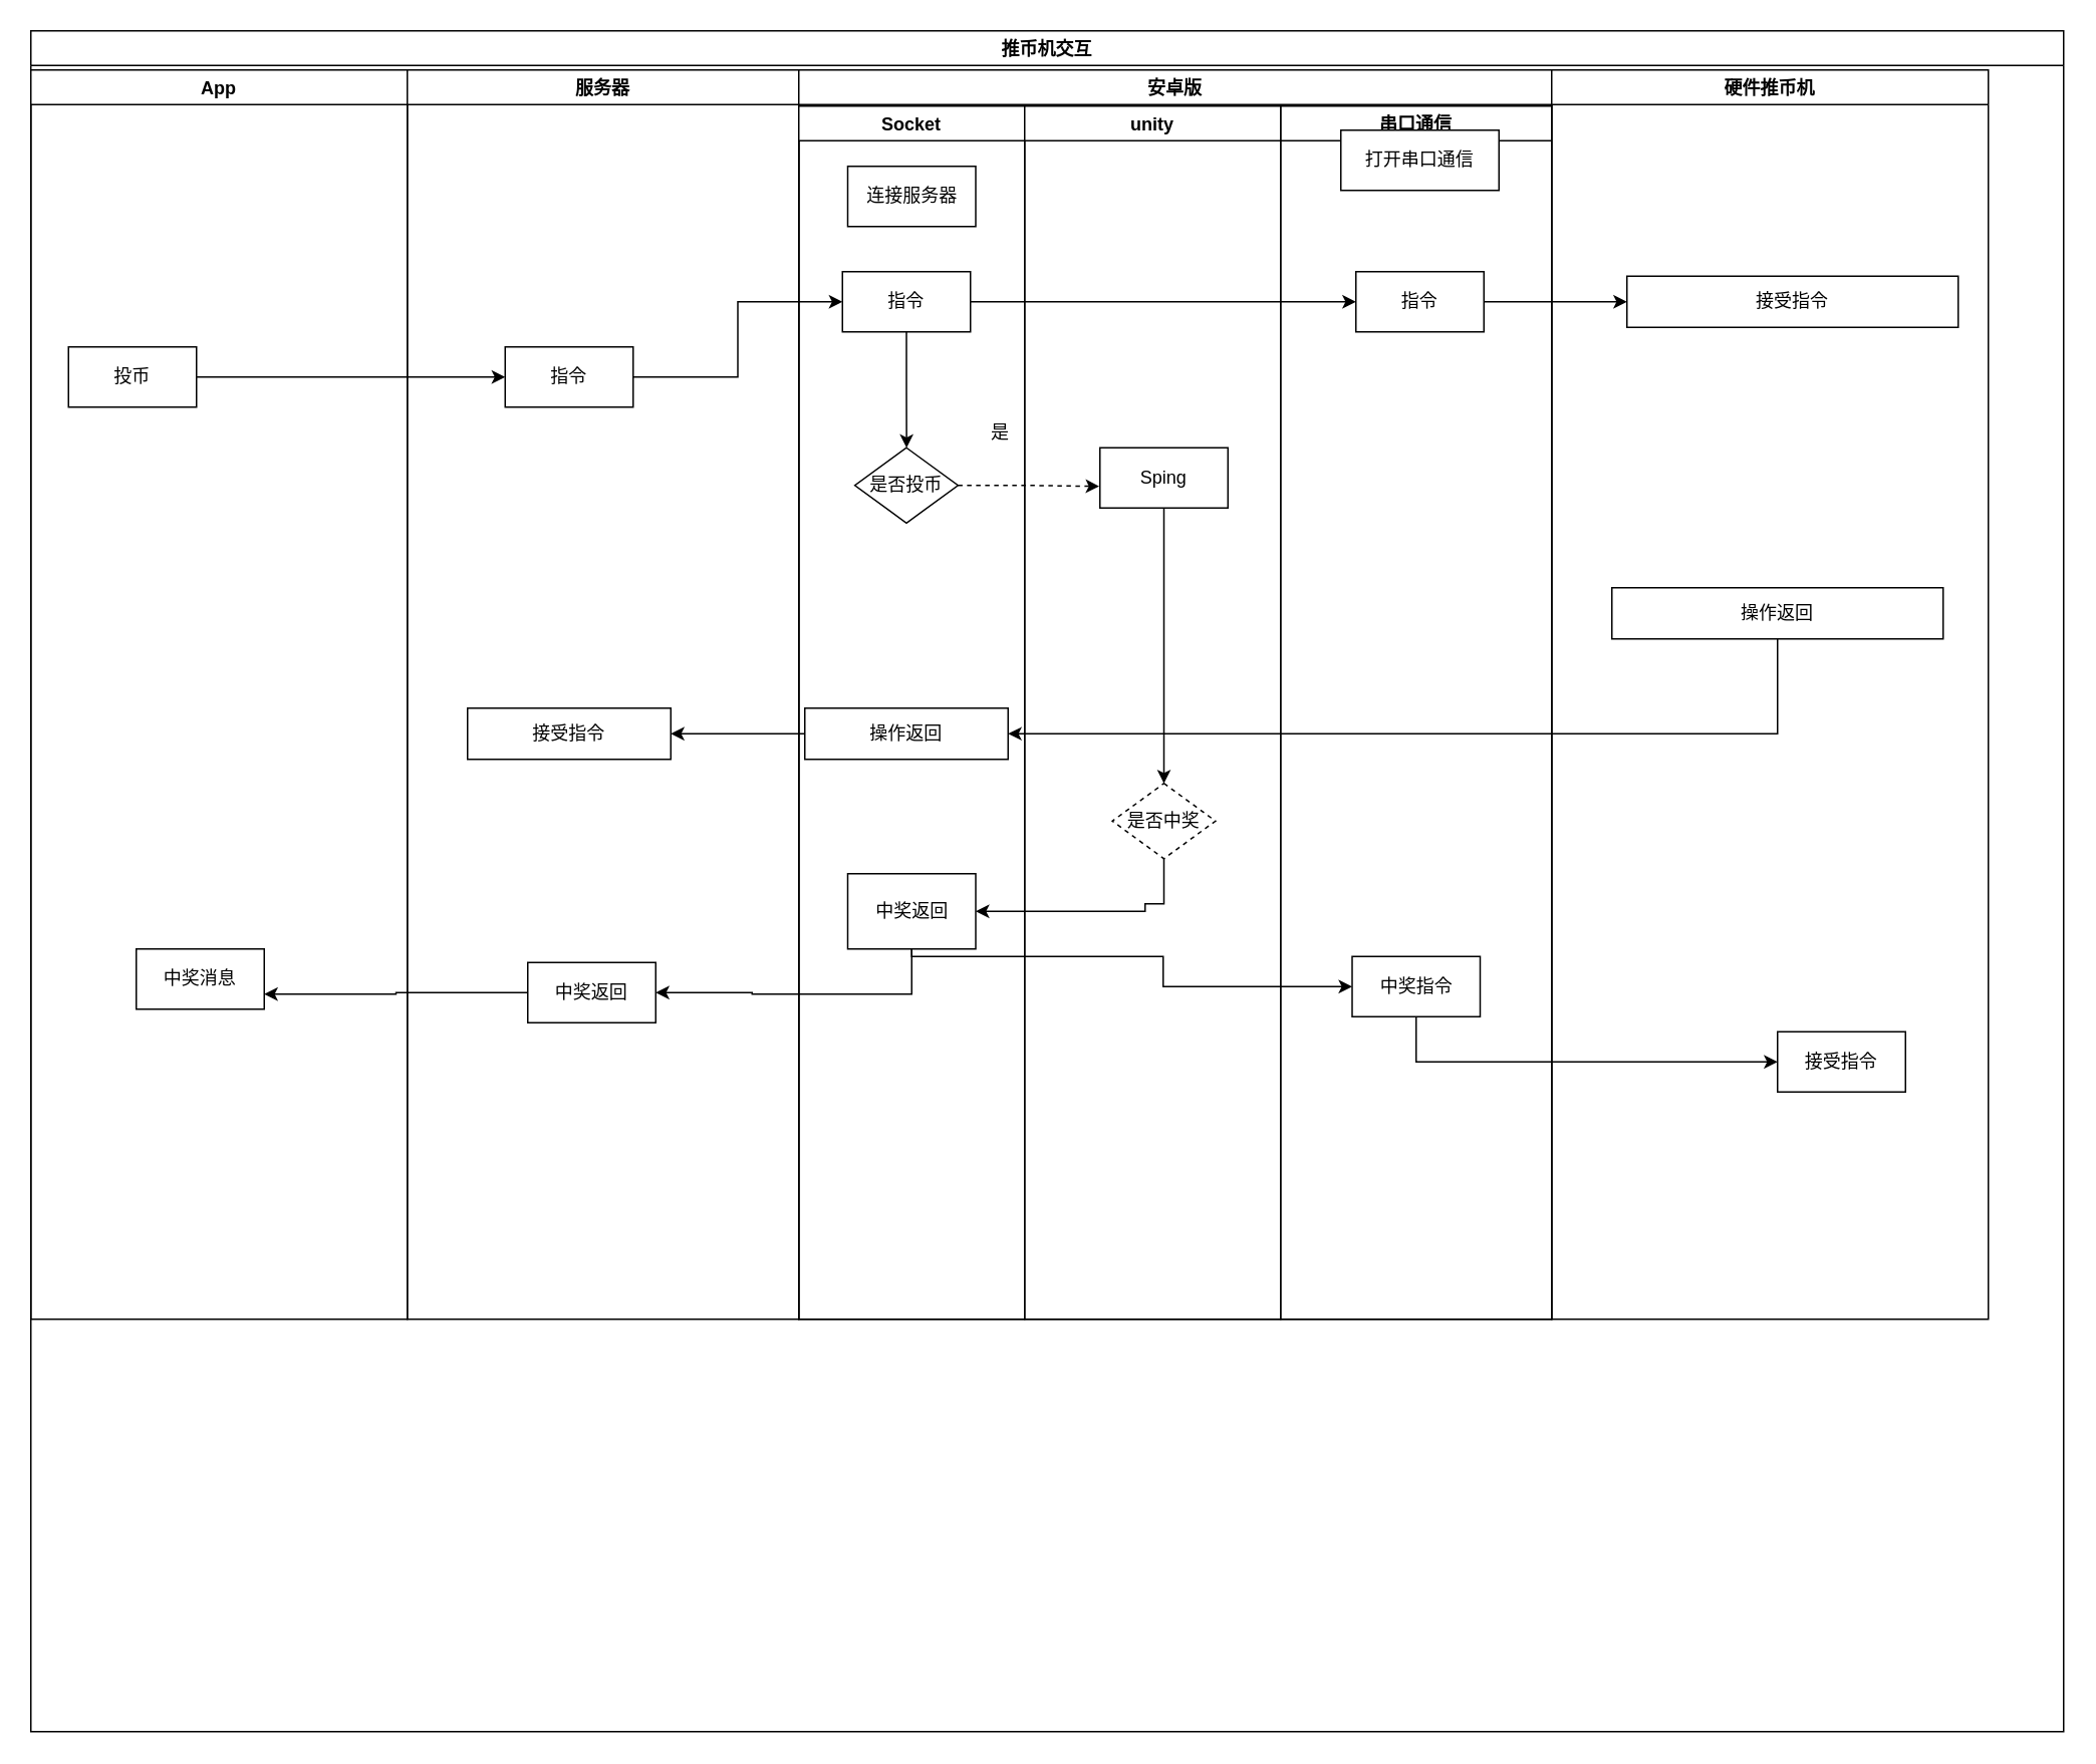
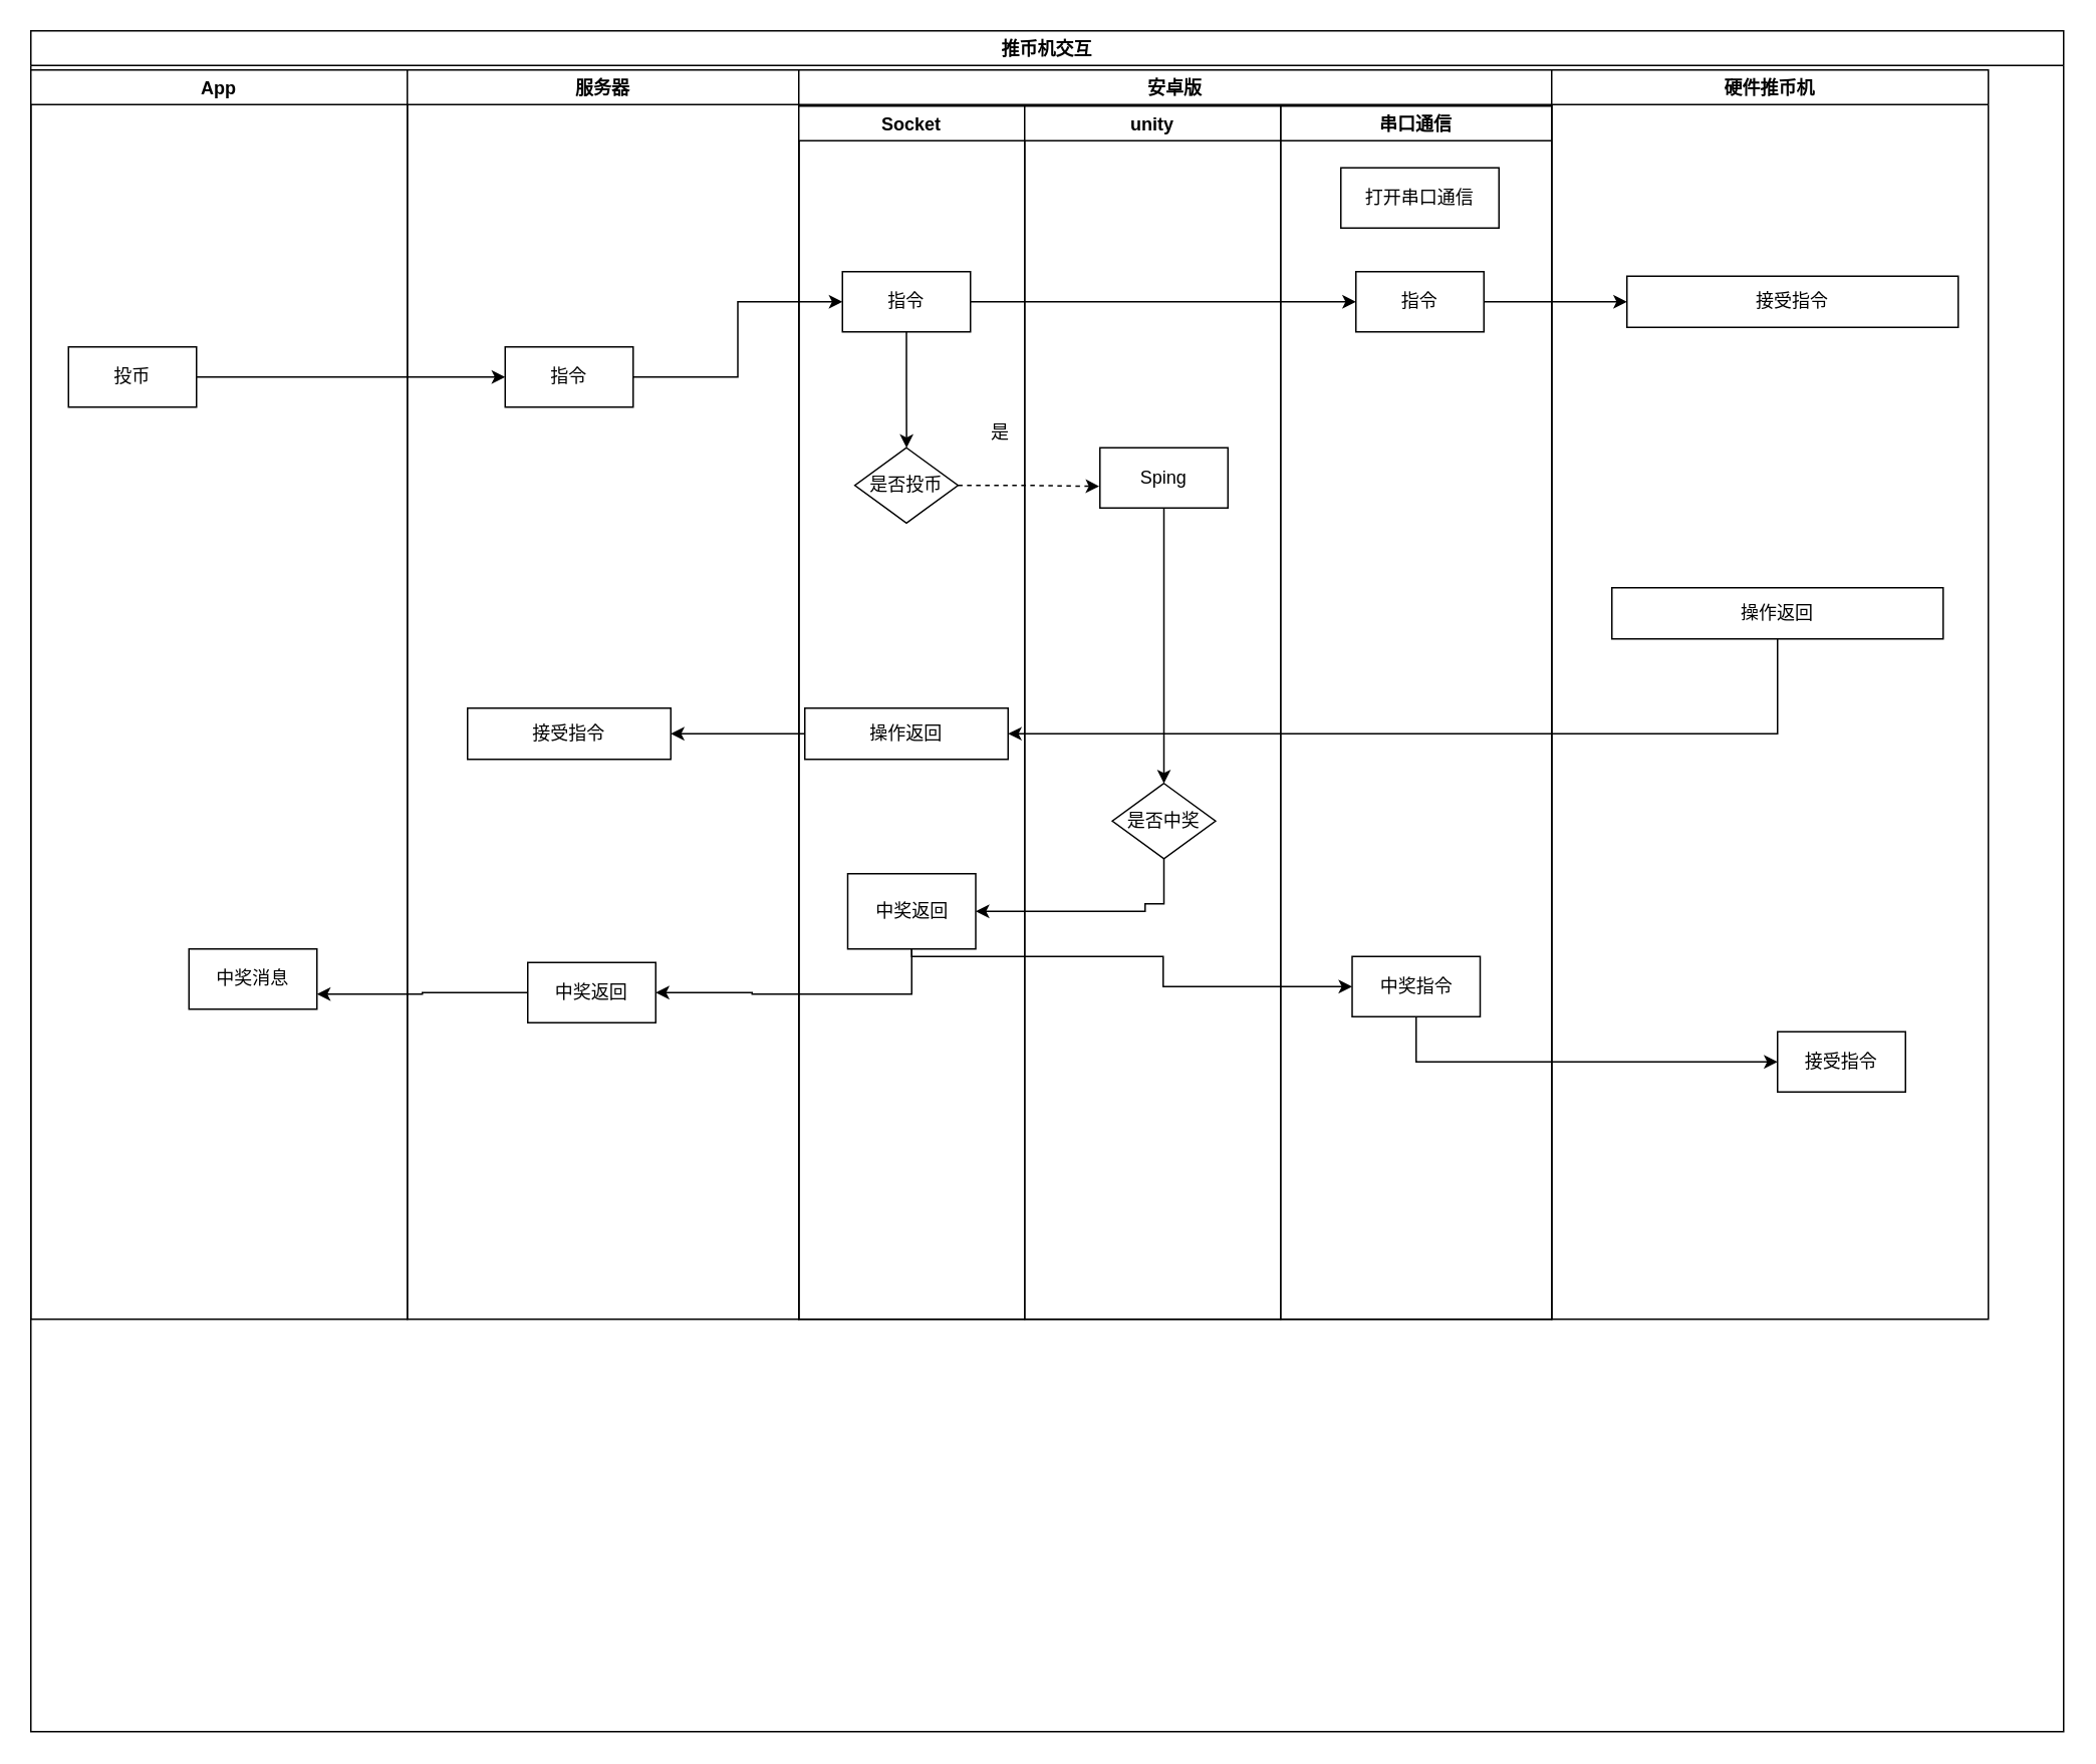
- <mxCell id="12" value="打开串口通信" style="rounded=0;whiteSpace=wrap;html=1;" vertex="1" parent="11"><mxGeometry x="40" y="16" width="105" height="40" as="geometry" /></mxCell>
+ <mxCell id="12" value="打开串口通信" style="rounded=0;whiteSpace=wrap;html=1;" vertex="1" parent="11"><mxGeometry x="40" y="41" width="105" height="40" as="geometry" /></mxCell>
- <mxCell id="16" value="连接服务器" style="rounded=0;whiteSpace=wrap;html=1;" vertex="1" parent="15"><mxGeometry x="32.5" y="40" width="85" height="40" as="geometry" /></mxCell>
- <mxCell id="26" value="是否中奖" style="rhombus;whiteSpace=wrap;html=1;rounded=0;dashed=1;" vertex="1" parent="23"><mxGeometry x="58.25" y="450" width="68.5" height="50" as="geometry" /></mxCell>
+ <mxCell id="26" value="是否中奖" style="rhombus;whiteSpace=wrap;html=1;rounded=0;" vertex="1" parent="23"><mxGeometry x="58.25" y="450" width="68.5" height="50" as="geometry" /></mxCell>
- <mxCell id="5" value="中奖消息" style="rounded=0;whiteSpace=wrap;html=1;" vertex="1" parent="3"><mxGeometry x="70" y="584" width="85" height="40" as="geometry" /></mxCell>
+ <mxCell id="5" value="中奖消息" style="rounded=0;whiteSpace=wrap;html=1;" vertex="1" parent="3"><mxGeometry x="105" y="584" width="85" height="40" as="geometry" /></mxCell>
